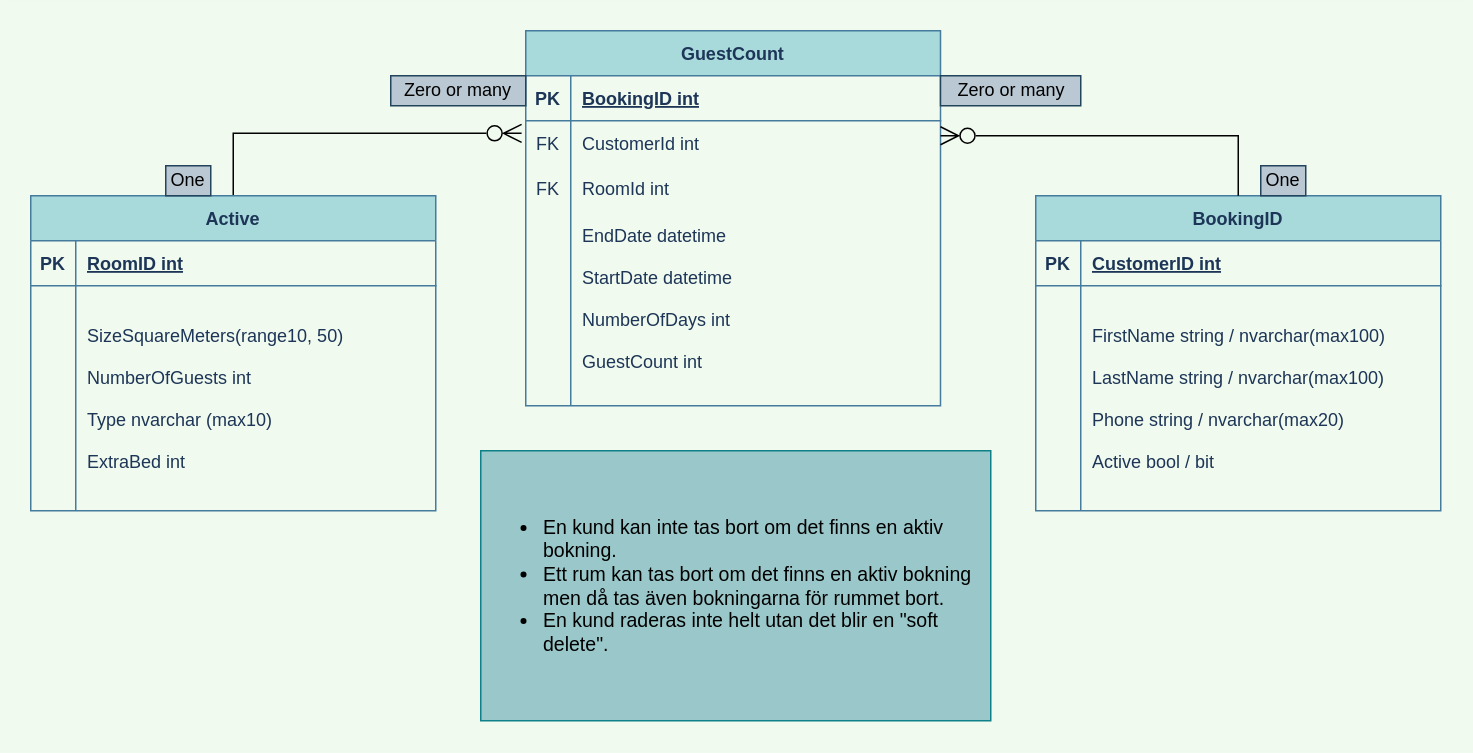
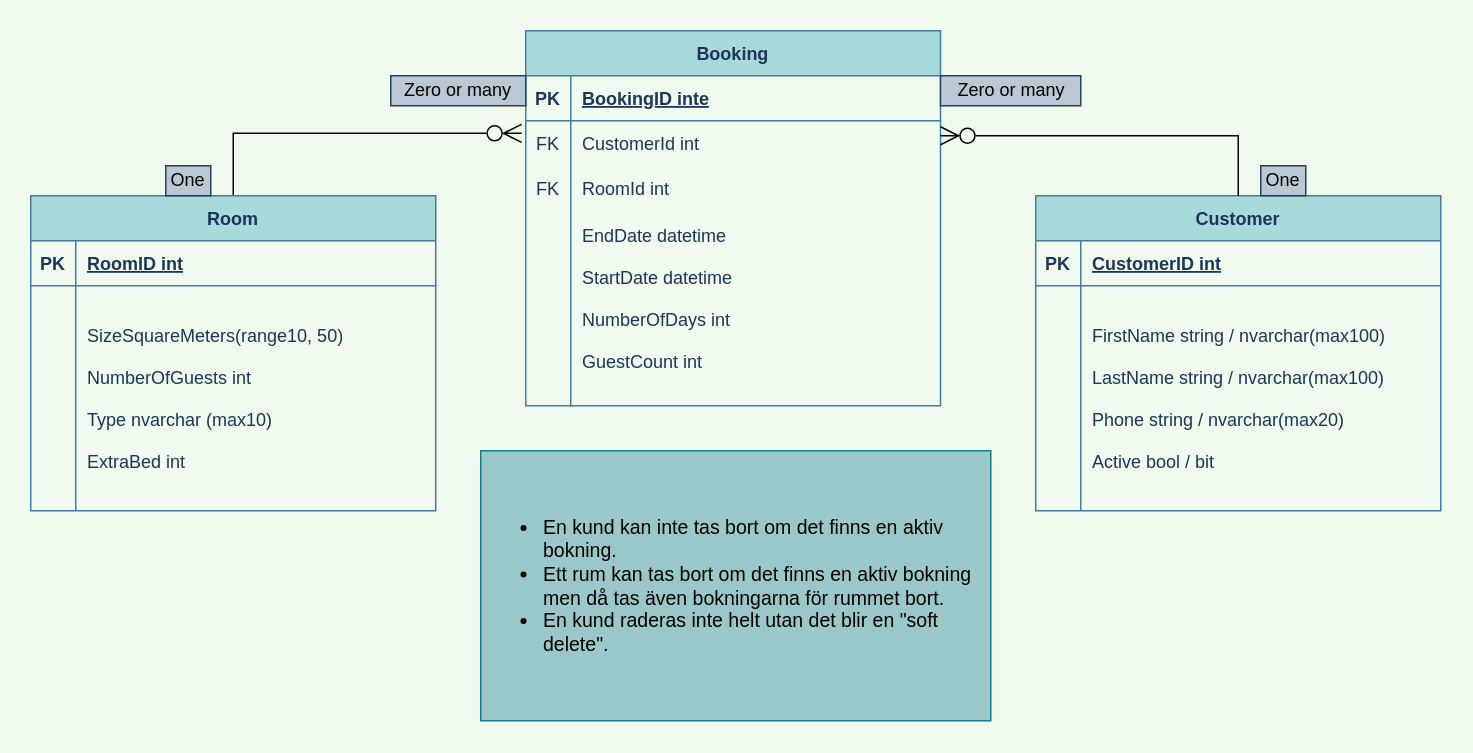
- <mxCell id="17" value="GuestCount" style="shape=table;startSize=30;container=1;collapsible=1;childLayout=tableLayout;fixedRows=1;rowLines=0;fontStyle=1;align=center;resizeLast=1;fontColor=#1D3557;strokeColor=#457B9D;fillColor=#A8DADC;" parent="1" vertex="1"><mxGeometry x="350" y="20" width="276.5" height="250" as="geometry" /></mxCell>
+ <mxCell id="17" value="Booking" style="shape=table;startSize=30;container=1;collapsible=1;childLayout=tableLayout;fixedRows=1;rowLines=0;fontStyle=1;align=center;resizeLast=1;fontColor=#1D3557;strokeColor=#457B9D;fillColor=#A8DADC;" parent="1" vertex="1"><mxGeometry x="350" y="20" width="276.5" height="250" as="geometry" /></mxCell>
- <mxCell id="20" value="BookingID int" style="shape=partialRectangle;connectable=0;fillColor=none;top=0;left=0;bottom=0;right=0;align=left;spacingLeft=6;fontStyle=5;overflow=hidden;fontColor=#1D3557;strokeColor=#457B9D;" parent="18" vertex="1"><mxGeometry x="30" width="246.5" height="30" as="geometry"><mxRectangle width="246.5" height="30" as="alternateBounds" /></mxGeometry></mxCell>
+ <mxCell id="20" value="BookingID inte" style="shape=partialRectangle;connectable=0;fillColor=none;top=0;left=0;bottom=0;right=0;align=left;spacingLeft=6;fontStyle=5;overflow=hidden;fontColor=#1D3557;strokeColor=#457B9D;" parent="18" vertex="1"><mxGeometry x="30" width="246.5" height="30" as="geometry"><mxRectangle width="246.5" height="30" as="alternateBounds" /></mxGeometry></mxCell>
- <mxCell id="3" value="Active" style="shape=table;startSize=30;container=1;collapsible=1;childLayout=tableLayout;fixedRows=1;rowLines=0;fontStyle=1;align=center;resizeLast=1;fontColor=#1D3557;strokeColor=#457B9D;fillColor=#A8DADC;" parent="1" vertex="1"><mxGeometry x="20" y="130" width="270" height="210" as="geometry" /></mxCell>
+ <mxCell id="3" value="Room" style="shape=table;startSize=30;container=1;collapsible=1;childLayout=tableLayout;fixedRows=1;rowLines=0;fontStyle=1;align=center;resizeLast=1;fontColor=#1D3557;strokeColor=#457B9D;fillColor=#A8DADC;" parent="1" vertex="1"><mxGeometry x="20" y="130" width="270" height="210" as="geometry" /></mxCell>
- <mxCell id="10" value="BookingID" style="shape=table;startSize=30;container=1;collapsible=1;childLayout=tableLayout;fixedRows=1;rowLines=0;fontStyle=1;align=center;resizeLast=1;fontColor=#1D3557;strokeColor=#457B9D;fillColor=#A8DADC;" parent="1" vertex="1"><mxGeometry x="690" y="130" width="270" height="210" as="geometry" /></mxCell>
+ <mxCell id="10" value="Customer" style="shape=table;startSize=30;container=1;collapsible=1;childLayout=tableLayout;fixedRows=1;rowLines=0;fontStyle=1;align=center;resizeLast=1;fontColor=#1D3557;strokeColor=#457B9D;fillColor=#A8DADC;" parent="1" vertex="1"><mxGeometry x="690" y="130" width="270" height="210" as="geometry" /></mxCell>
